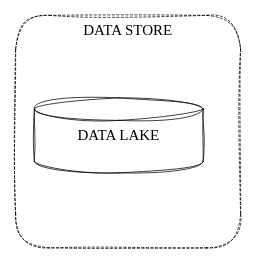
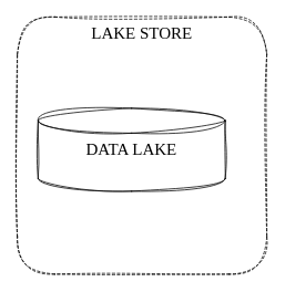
- <mxCell id="3" value="&lt;div style=&quot;text-align: justify;&quot;&gt;&lt;span style=&quot;background-color: initial;&quot;&gt;DATA STORE&lt;/span&gt;&lt;/div&gt;" style="rounded=1;whiteSpace=wrap;html=1;sketch=1;hachureGap=4;jiggle=2;curveFitting=1;fontFamily=Architects Daughter;fontSource=https%3A%2F%2Ffonts.googleapis.com%2Fcss%3Ffamily%3DArchitects%2BDaughter;fontSize=20;dashed=1;imageVerticalAlign=middle;fillColor=none;horizontal=1;verticalAlign=top;" vertex="1" parent="1"><mxGeometry x="20" y="20" width="300" height="310" as="geometry" /></mxCell>
+ <mxCell id="3" value="&lt;div style=&quot;text-align: justify;&quot;&gt;&lt;span style=&quot;background-color: initial;&quot;&gt;LAKE STORE&lt;/span&gt;&lt;/div&gt;" style="rounded=1;whiteSpace=wrap;html=1;sketch=1;hachureGap=4;jiggle=2;curveFitting=1;fontFamily=Architects Daughter;fontSource=https%3A%2F%2Ffonts.googleapis.com%2Fcss%3Ffamily%3DArchitects%2BDaughter;fontSize=20;dashed=1;imageVerticalAlign=middle;fillColor=none;horizontal=1;verticalAlign=top;" vertex="1" parent="1"><mxGeometry x="20" y="20" width="300" height="310" as="geometry" /></mxCell>
